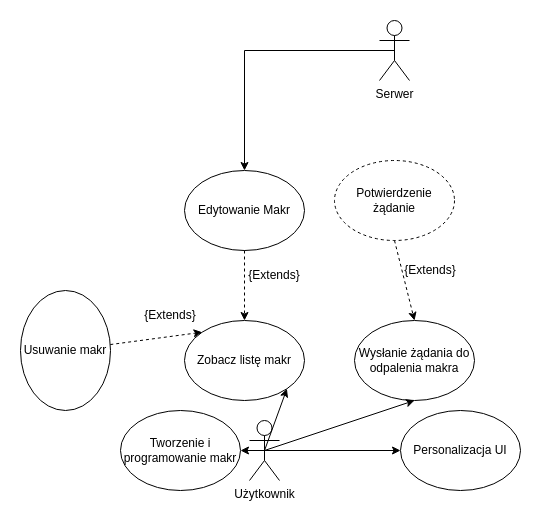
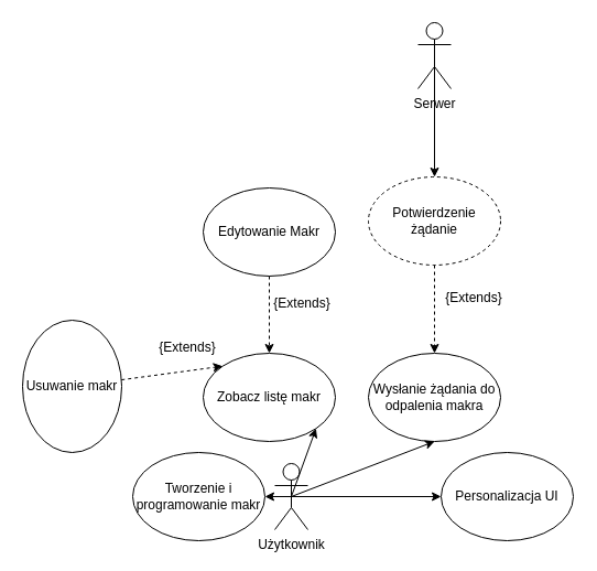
- <mxCell id="9" style="edgeStyle=orthogonalEdgeStyle;rounded=0;orthogonalLoop=1;jettySize=auto;html=1;exitX=0.5;exitY=0.5;exitDx=0;exitDy=0;exitPerimeter=0;" parent="1" source="10" target="5" edge="1"><mxGeometry relative="1" as="geometry" /></mxCell>
+ <mxCell id="9" style="edgeStyle=orthogonalEdgeStyle;rounded=0;orthogonalLoop=1;jettySize=auto;html=1;exitX=0.5;exitY=0.5;exitDx=0;exitDy=0;exitPerimeter=0;entryX=0.5;entryY=0;entryDx=0;entryDy=0;" parent="1" source="10" target="13" edge="1"><mxGeometry relative="1" as="geometry" /></mxCell>
- <mxCell id="11" value="Wysłanie żądania do odpalenia makra" style="ellipse;whiteSpace=wrap;html=1;" parent="1" vertex="1"><mxGeometry x="354" y="320" width="120" height="80" as="geometry" /></mxCell>
+ <mxCell id="11" value="Wysłanie żądania do odpalenia makra" style="ellipse;whiteSpace=wrap;html=1;" parent="1" vertex="1"><mxGeometry x="334" y="320" width="120" height="80" as="geometry" /></mxCell>
